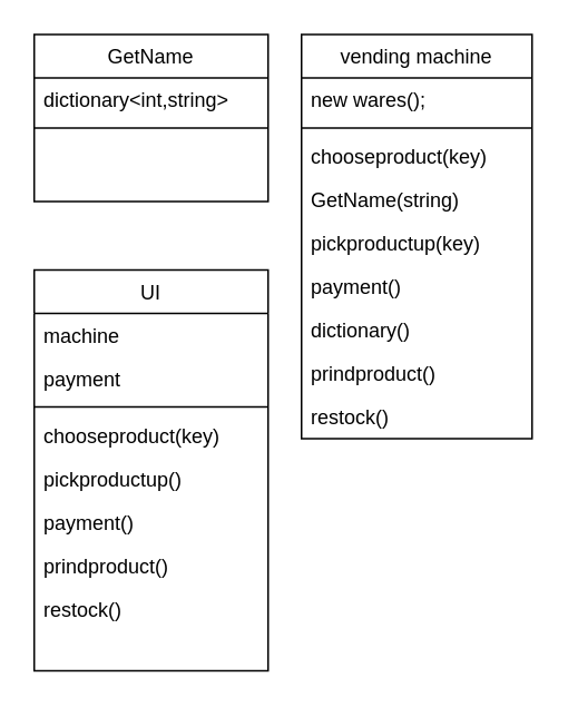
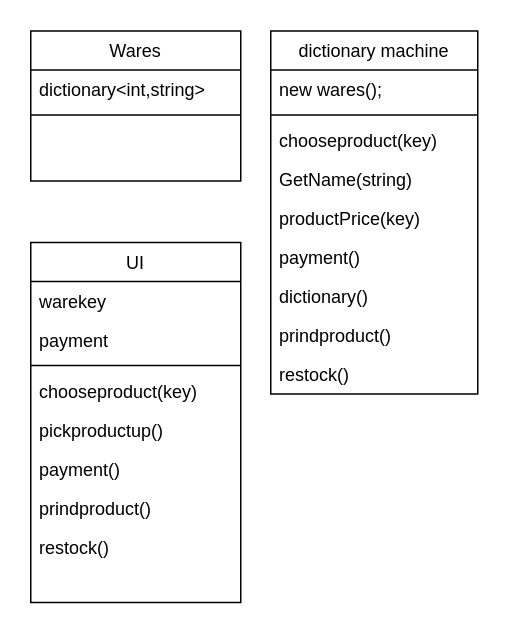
- <mxCell id="21" value="GetName" style="swimlane;fontStyle=0;align=center;verticalAlign=top;childLayout=stackLayout;horizontal=1;startSize=26;horizontalStack=0;resizeParent=1;resizeLast=0;collapsible=1;marginBottom=0;rounded=0;shadow=0;strokeWidth=1;" vertex="1" parent="1"><mxGeometry x="20" y="20" width="140" height="100" as="geometry"><mxRectangle x="508" y="120" width="160" height="26" as="alternateBounds" /></mxGeometry></mxCell>
+ <mxCell id="21" value="Wares" style="swimlane;fontStyle=0;align=center;verticalAlign=top;childLayout=stackLayout;horizontal=1;startSize=26;horizontalStack=0;resizeParent=1;resizeLast=0;collapsible=1;marginBottom=0;rounded=0;shadow=0;strokeWidth=1;" vertex="1" parent="1"><mxGeometry x="20" y="20" width="140" height="100" as="geometry"><mxRectangle x="508" y="120" width="160" height="26" as="alternateBounds" /></mxGeometry></mxCell>
- <mxCell id="2" value="vending machine" style="swimlane;fontStyle=0;align=center;verticalAlign=top;childLayout=stackLayout;horizontal=1;startSize=26;horizontalStack=0;resizeParent=1;resizeLast=0;collapsible=1;marginBottom=0;rounded=0;shadow=0;strokeWidth=1;" parent="1" vertex="1"><mxGeometry x="180" y="20" width="138" height="242" as="geometry"><mxRectangle x="508" y="120" width="160" height="26" as="alternateBounds" /></mxGeometry></mxCell>
+ <mxCell id="2" value="dictionary machine" style="swimlane;fontStyle=0;align=center;verticalAlign=top;childLayout=stackLayout;horizontal=1;startSize=26;horizontalStack=0;resizeParent=1;resizeLast=0;collapsible=1;marginBottom=0;rounded=0;shadow=0;strokeWidth=1;" parent="1" vertex="1"><mxGeometry x="180" y="20" width="138" height="242" as="geometry"><mxRectangle x="508" y="120" width="160" height="26" as="alternateBounds" /></mxGeometry></mxCell>
- <mxCell id="7" value="pickproductup(key)" style="text;align=left;verticalAlign=top;spacingLeft=4;spacingRight=4;overflow=hidden;rotatable=0;points=[[0,0.5],[1,0.5]];portConstraint=eastwest;rounded=0;shadow=0;html=0;" vertex="1" parent="2"><mxGeometry y="112" width="138" height="26" as="geometry" /></mxCell>
+ <mxCell id="7" value="productPrice(key)" style="text;align=left;verticalAlign=top;spacingLeft=4;spacingRight=4;overflow=hidden;rotatable=0;points=[[0,0.5],[1,0.5]];portConstraint=eastwest;rounded=0;shadow=0;html=0;" vertex="1" parent="2"><mxGeometry y="112" width="138" height="26" as="geometry" /></mxCell>
- <mxCell id="13" value="machine" style="text;align=left;verticalAlign=top;spacingLeft=4;spacingRight=4;overflow=hidden;rotatable=0;points=[[0,0.5],[1,0.5]];portConstraint=eastwest;rounded=0;shadow=0;html=0;" vertex="1" parent="12"><mxGeometry y="26" width="140" height="26" as="geometry" /></mxCell>
+ <mxCell id="13" value="warekey" style="text;align=left;verticalAlign=top;spacingLeft=4;spacingRight=4;overflow=hidden;rotatable=0;points=[[0,0.5],[1,0.5]];portConstraint=eastwest;rounded=0;shadow=0;html=0;" vertex="1" parent="12"><mxGeometry y="26" width="140" height="26" as="geometry" /></mxCell>
